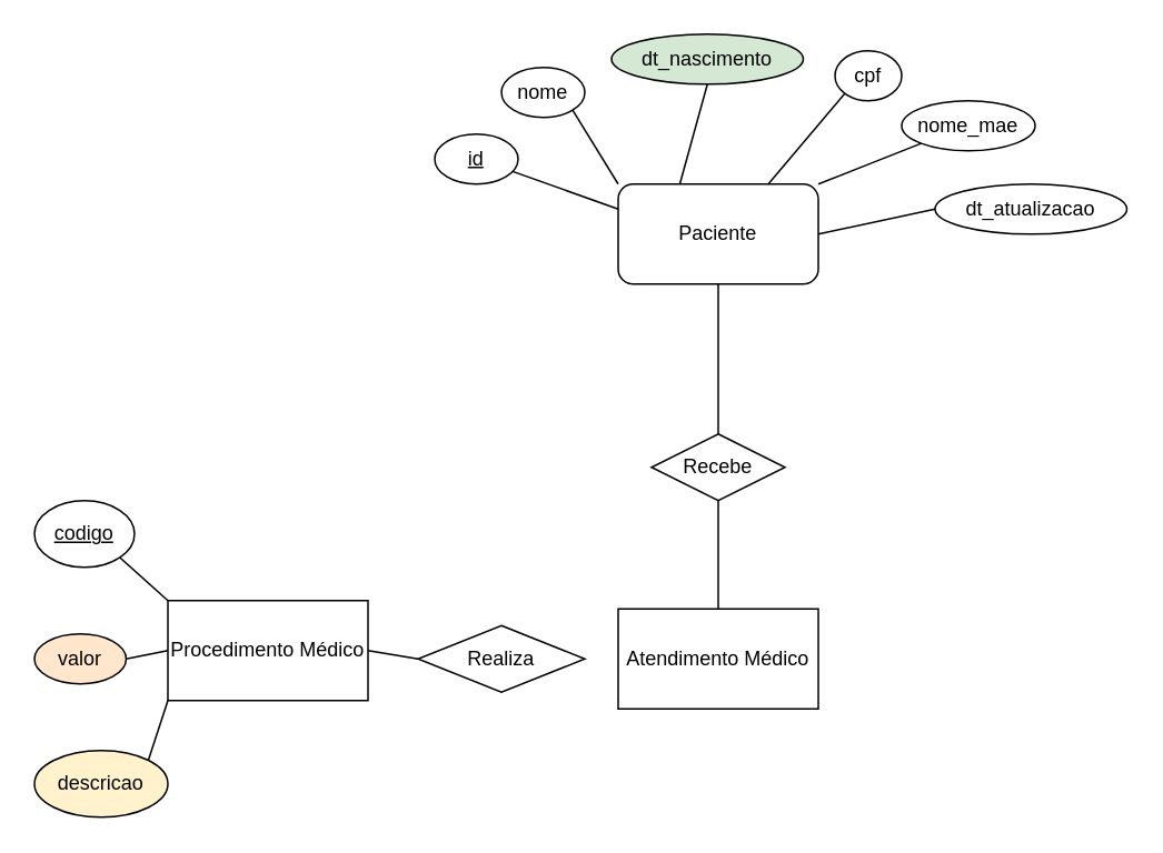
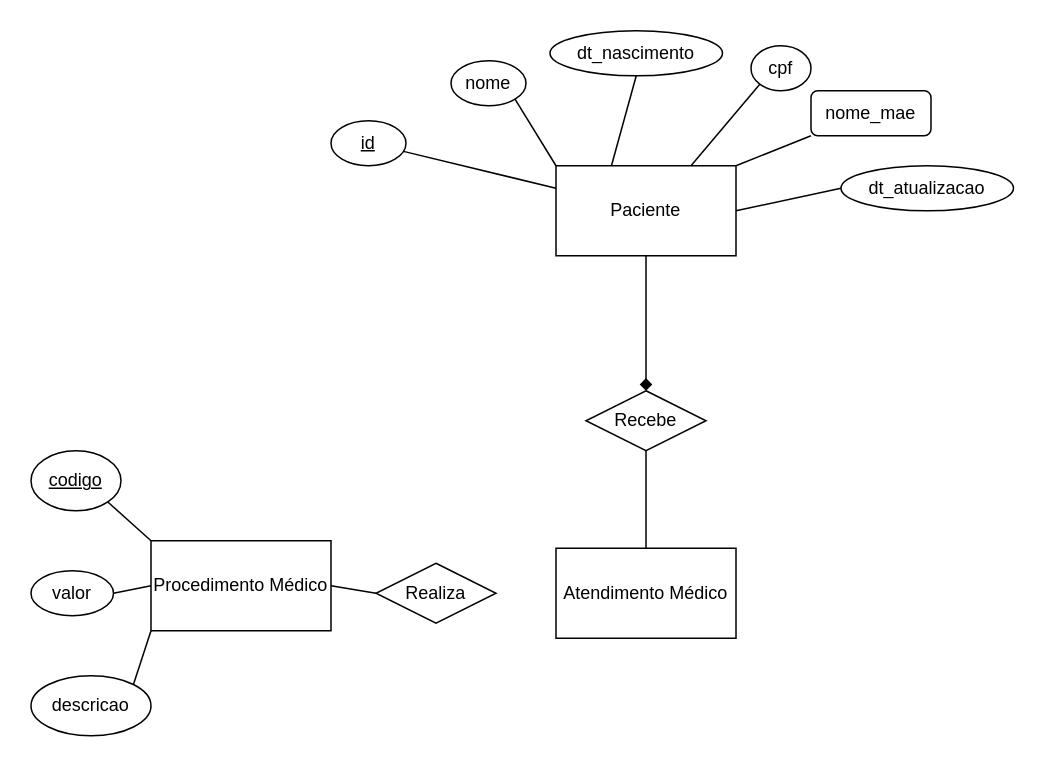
- <mxCell id="5" value="dt_nascimento" style="ellipse;whiteSpace=wrap;html=1;fillColor=#d5e8d4;" vertex="1" parent="1"><mxGeometry x="366" y="20" width="115" height="30" as="geometry" /></mxCell>
+ <mxCell id="5" value="dt_nascimento" style="ellipse;whiteSpace=wrap;html=1;" vertex="1" parent="1"><mxGeometry x="366" y="20" width="115" height="30" as="geometry" /></mxCell>
- <mxCell id="7" value="nome_mae" style="ellipse;whiteSpace=wrap;html=1;" vertex="1" parent="1"><mxGeometry x="540" y="60" width="80" height="30" as="geometry" /></mxCell>
+ <mxCell id="7" value="nome_mae" style="whiteSpace=wrap;html=1;rounded=1;" vertex="1" parent="1"><mxGeometry x="540" y="60" width="80" height="30" as="geometry" /></mxCell>
- <mxCell id="3" value="&lt;u&gt;id&lt;/u&gt;" style="ellipse;whiteSpace=wrap;html=1;" vertex="1" parent="1"><mxGeometry x="260" y="80" width="50" height="30" as="geometry" /></mxCell>
+ <mxCell id="3" value="&lt;u&gt;id&lt;/u&gt;" style="ellipse;whiteSpace=wrap;html=1;" vertex="1" parent="1"><mxGeometry x="220" y="80" width="50" height="30" as="geometry" /></mxCell>
- <mxCell id="2" value="Paciente" style="whiteSpace=wrap;html=1;rounded=1;" vertex="1" parent="1"><mxGeometry x="370" y="110" width="120" height="60" as="geometry" /></mxCell>
+ <mxCell id="2" value="Paciente" style="rounded=0;whiteSpace=wrap;html=1;" vertex="1" parent="1"><mxGeometry x="370" y="110" width="120" height="60" as="geometry" /></mxCell>
- <mxCell id="24" value="" style="endArrow=none;html=1;rounded=0;entryX=0.5;entryY=0;entryDx=0;entryDy=0;exitX=0.5;exitY=1;exitDx=0;exitDy=0;" edge="1" parent="1" source="2" target="23"><mxGeometry width="50" height="50" relative="1" as="geometry"><mxPoint x="400" y="420" as="sourcePoint" /><mxPoint x="450" y="370" as="targetPoint" /></mxGeometry></mxCell>
+ <mxCell id="24" value="" style="endArrow=diamond;html=1;rounded=0;entryX=0.5;entryY=0;entryDx=0;entryDy=0;exitX=0.5;exitY=1;exitDx=0;exitDy=0;" edge="1" parent="1" source="2" target="23"><mxGeometry width="50" height="50" relative="1" as="geometry"><mxPoint x="400" y="420" as="sourcePoint" /><mxPoint x="450" y="370" as="targetPoint" /></mxGeometry></mxCell>
- <mxCell id="19" value="valor" style="ellipse;whiteSpace=wrap;html=1;fillColor=#ffe6cc;" vertex="1" parent="1"><mxGeometry x="20" y="380" width="55" height="30" as="geometry" /></mxCell>
+ <mxCell id="19" value="valor" style="ellipse;whiteSpace=wrap;html=1;" vertex="1" parent="1"><mxGeometry x="20" y="380" width="55" height="30" as="geometry" /></mxCell>
- <mxCell id="26" value="Realiza" style="rhombus;whiteSpace=wrap;html=1;" vertex="1" parent="1"><mxGeometry x="250" y="375" width="100" height="40" as="geometry" /></mxCell>
+ <mxCell id="26" value="Realiza" style="rhombus;whiteSpace=wrap;html=1;" vertex="1" parent="1"><mxGeometry x="250" y="375" width="80" height="40" as="geometry" /></mxCell>
- <mxCell id="18" value="descricao" style="ellipse;whiteSpace=wrap;html=1;fillColor=#fff2cc;" vertex="1" parent="1"><mxGeometry x="20" y="450" width="80" height="40" as="geometry" /></mxCell>
+ <mxCell id="18" value="descricao" style="ellipse;whiteSpace=wrap;html=1;" vertex="1" parent="1"><mxGeometry x="20" y="450" width="80" height="40" as="geometry" /></mxCell>
